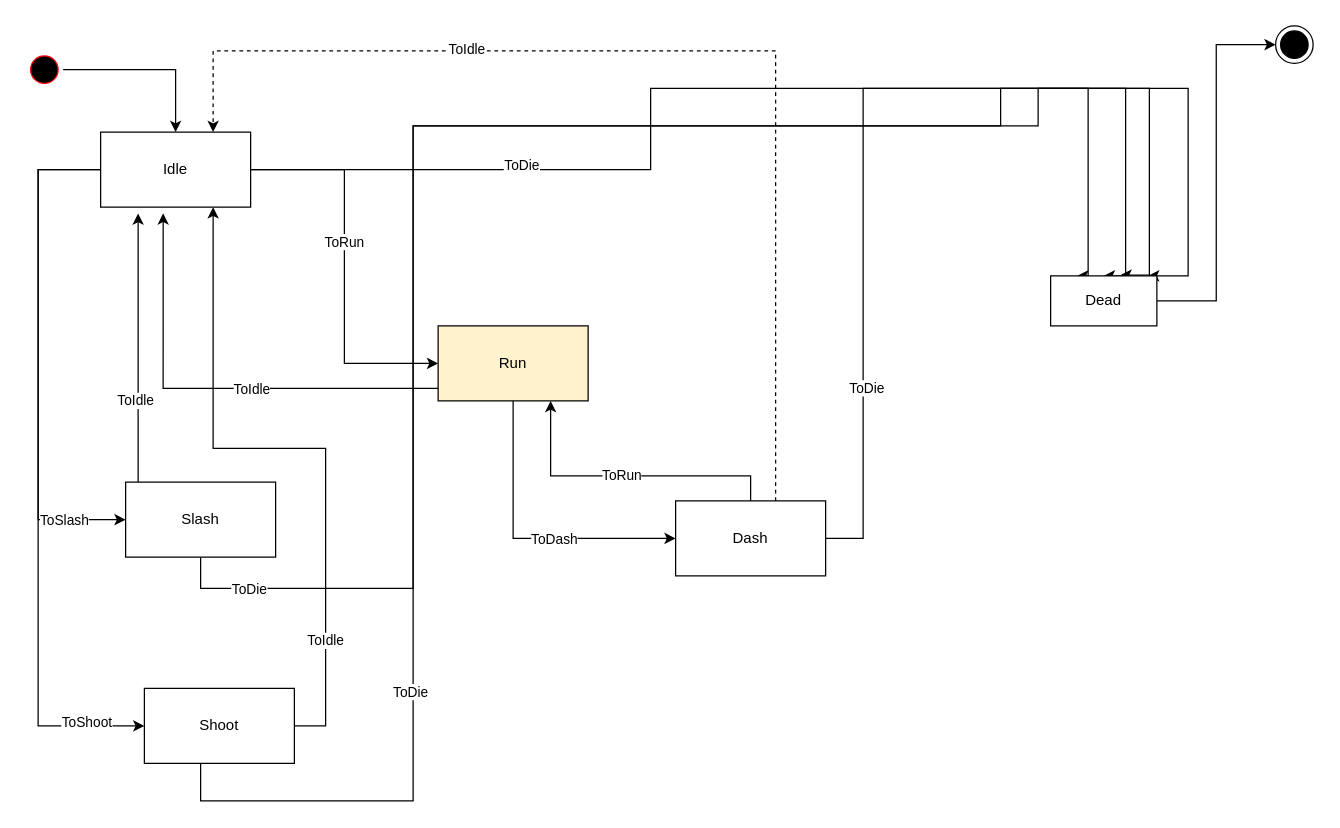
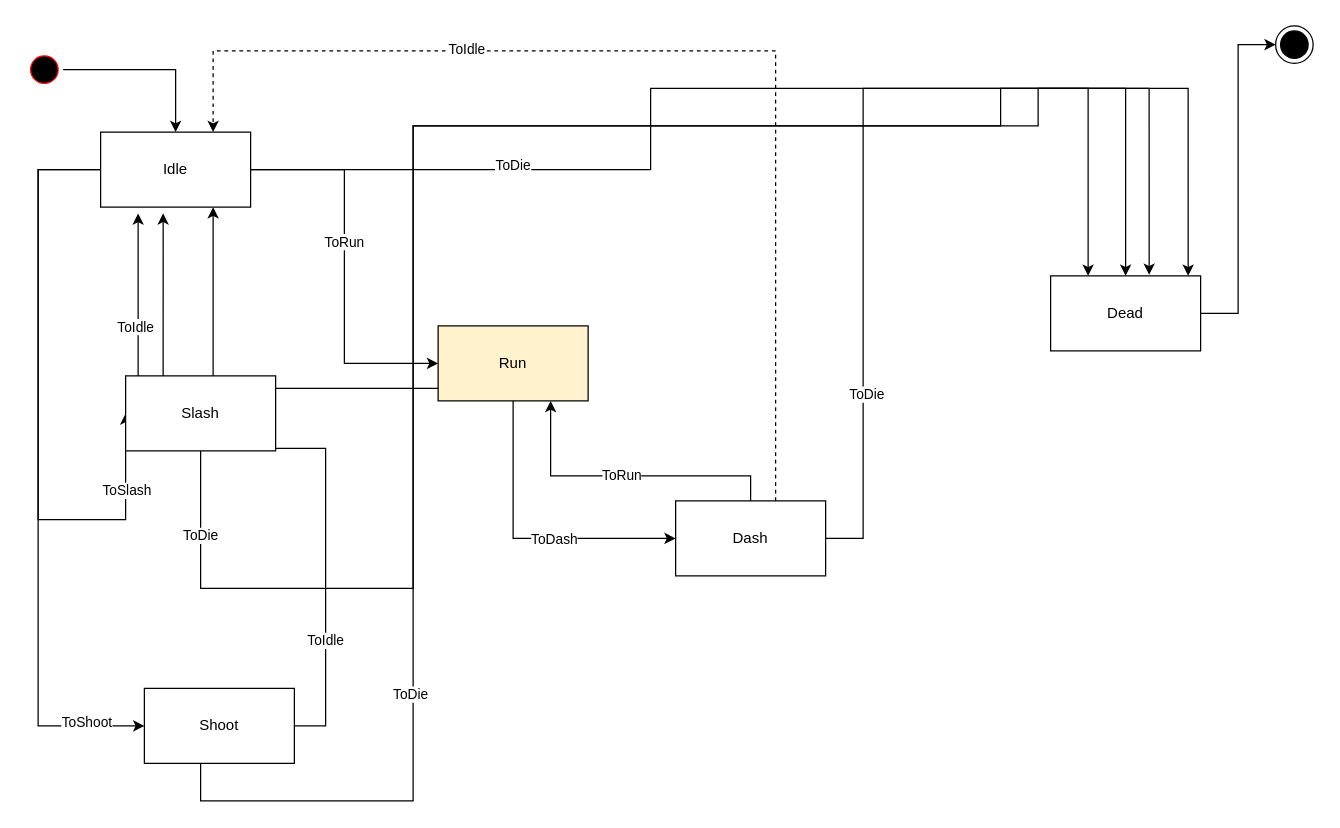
- <mxCell id="37" value="Dead" style="rounded=0;whiteSpace=wrap;html=1;" parent="1" vertex="1"><mxGeometry x="840" y="220" width="85" height="40" as="geometry" /></mxCell>
+ <mxCell id="37" value="Dead" style="rounded=0;whiteSpace=wrap;html=1;" parent="1" vertex="1"><mxGeometry x="840" y="220" width="120" height="60" as="geometry" /></mxCell>
- <mxCell id="35" value="Slash" style="rounded=0;whiteSpace=wrap;html=1;" parent="1" vertex="1"><mxGeometry x="100" y="385" width="120" height="60" as="geometry" /></mxCell>
+ <mxCell id="35" value="Slash" style="rounded=0;whiteSpace=wrap;html=1;" parent="1" vertex="1"><mxGeometry x="100" y="300" width="120" height="60" as="geometry" /></mxCell>
